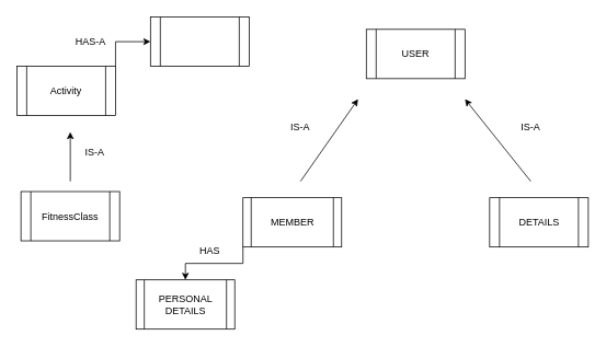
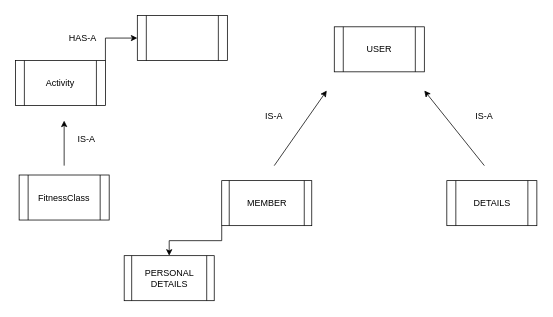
- <mxCell id="22" value="HAS" style="text;html=1;strokeColor=none;fillColor=none;align=center;verticalAlign=middle;whiteSpace=wrap;rounded=0;" vertex="1" parent="1"><mxGeometry x="225" y="290" width="60" height="30" as="geometry" /></mxCell>
